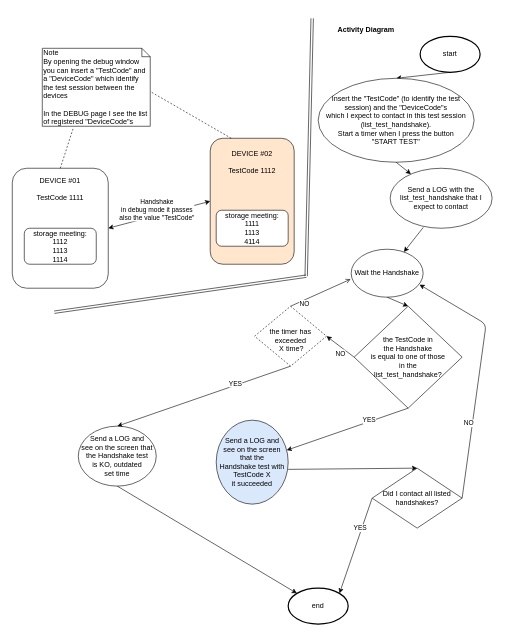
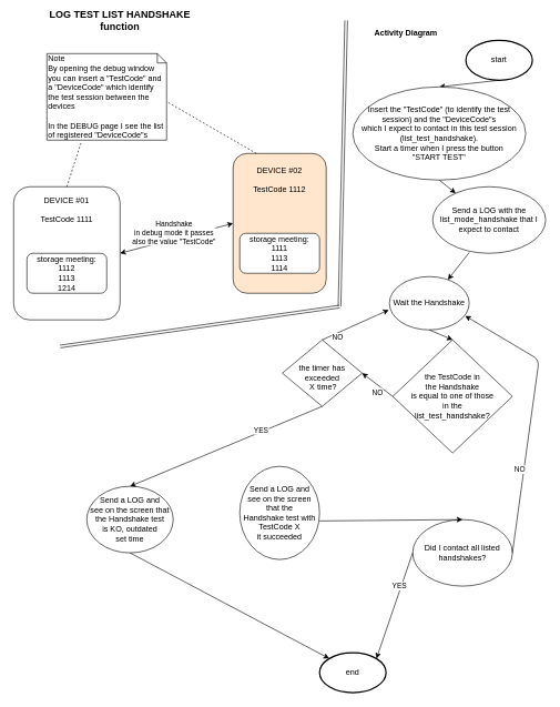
+ <mxCell id="10" value="&lt;b&gt;&lt;font style=&quot;font-size: 15px&quot;&gt;LOG TEST LIST HANDSHAKE&lt;br&gt;function&lt;br&gt;&lt;/font&gt;&lt;/b&gt;" style="text;html=1;strokeColor=none;fillColor=none;align=center;verticalAlign=middle;whiteSpace=wrap;rounded=0;" parent="1" vertex="1"><mxGeometry x="70" y="20" width="220" height="20" as="geometry" /></mxCell>
- <mxCell id="34" value="&lt;div&gt;&lt;span&gt;Send a LOG with the list_test_handshake that I expect to contact&lt;/span&gt;&lt;br&gt;&lt;/div&gt;" style="ellipse;whiteSpace=wrap;html=1;" parent="1" vertex="1"><mxGeometry x="650" y="280" width="170" height="100" as="geometry" /></mxCell>
+ <mxCell id="34" value="&lt;div&gt;&lt;span&gt;Send a LOG with the list_mode_handshake that I expect to contact&lt;/span&gt;&lt;br&gt;&lt;/div&gt;" style="ellipse;whiteSpace=wrap;html=1;" parent="1" vertex="1"><mxGeometry x="650" y="280" width="170" height="100" as="geometry" /></mxCell>
- <mxCell id="32" value="storage meeting:&lt;br&gt;1111&lt;br&gt;1113&lt;br&gt;4114" style="rounded=1;whiteSpace=wrap;html=1;" parent="1" vertex="1"><mxGeometry x="360" y="350" width="120" height="60" as="geometry" /></mxCell>
+ <mxCell id="32" value="storage meeting:&lt;br&gt;1111&lt;br&gt;1113&lt;br&gt;1114" style="rounded=1;whiteSpace=wrap;html=1;" parent="1" vertex="1"><mxGeometry x="360" y="350" width="120" height="60" as="geometry" /></mxCell>
- <mxCell id="4" value="storage meeting:&lt;br&gt;1112&lt;br&gt;1113&lt;br&gt;1114" style="rounded=1;whiteSpace=wrap;html=1;" parent="1" vertex="1"><mxGeometry x="40" y="380" width="120" height="60" as="geometry" /></mxCell>
+ <mxCell id="4" value="storage meeting:&lt;br&gt;1112&lt;br&gt;1113&lt;br&gt;1214" style="rounded=1;whiteSpace=wrap;html=1;" parent="1" vertex="1"><mxGeometry x="40" y="380" width="120" height="60" as="geometry" /></mxCell>
- <mxCell id="25" value="" style="endArrow=open;html=1;entryX=-0.008;entryY=0.625;entryDx=0;entryDy=0;exitX=0.5;exitY=0;exitDx=0;exitDy=0;entryPerimeter=0;" parent="1" source="20" target="29" edge="1"><mxGeometry width="50" height="50" relative="1" as="geometry"><mxPoint x="700" y="450" as="sourcePoint" /><mxPoint x="610" y="470" as="targetPoint" /><Array as="points" /></mxGeometry></mxCell>
+ <mxCell id="25" value="" style="endArrow=classic;html=1;entryX=-0.008;entryY=0.625;entryDx=0;entryDy=0;exitX=0.5;exitY=0;exitDx=0;exitDy=0;entryPerimeter=0;" parent="1" source="20" target="29" edge="1"><mxGeometry width="50" height="50" relative="1" as="geometry"><mxPoint x="700" y="450" as="sourcePoint" /><mxPoint x="610" y="470" as="targetPoint" /><Array as="points" /></mxGeometry></mxCell>
- <mxCell id="20" value="&lt;div&gt;&lt;br class=&quot;Apple-interchange-newline&quot;&gt;the timer has&lt;/div&gt;&lt;div&gt;exceeded&lt;/div&gt;&lt;div&gt;&amp;nbsp;X time?&lt;/div&gt;" style="rhombus;whiteSpace=wrap;html=1;dashed=1;" parent="1" vertex="1"><mxGeometry x="424" y="510" width="120" height="100" as="geometry" /></mxCell>
+ <mxCell id="20" value="&lt;div&gt;&lt;br class=&quot;Apple-interchange-newline&quot;&gt;the timer has&lt;/div&gt;&lt;div&gt;exceeded&lt;/div&gt;&lt;div&gt;&amp;nbsp;X time?&lt;/div&gt;" style="rhombus;whiteSpace=wrap;html=1;" parent="1" vertex="1"><mxGeometry x="424" y="510" width="120" height="100" as="geometry" /></mxCell>
- <mxCell id="14" value="" style="endArrow=classic;html=1;exitX=0.5;exitY=1;exitDx=0;exitDy=0;" parent="1" source="12" target="16" edge="1"><mxGeometry width="50" height="50" relative="1" as="geometry"><mxPoint x="610" y="430" as="sourcePoint" /><mxPoint x="770" y="480" as="targetPoint" /></mxGeometry></mxCell>
- <mxCell id="15" value="YES" style="edgeLabel;html=1;align=center;verticalAlign=middle;resizable=0;points=[];" parent="14" vertex="1" connectable="0"><mxGeometry x="-0.366" y="-3" relative="1" as="geometry"><mxPoint as="offset" /></mxGeometry></mxCell>
- <mxCell id="27" value="&lt;div&gt;Send a LOG and &lt;br&gt;see on the screen that the&amp;nbsp;&lt;span&gt;Handshake test&lt;/span&gt;&lt;/div&gt;&lt;div&gt;is KO, outdated&lt;/div&gt;&lt;div&gt;set time&lt;/div&gt;" style="ellipse;whiteSpace=wrap;html=1;" parent="1" vertex="1"><mxGeometry x="130" y="710" width="130" height="100" as="geometry" /></mxCell>
+ <mxCell id="27" value="&lt;div&gt;Send a LOG and &lt;br&gt;see on the screen that the&amp;nbsp;&lt;span&gt;Handshake test&lt;/span&gt;&lt;/div&gt;&lt;div&gt;is KO, outdated&lt;/div&gt;&lt;div&gt;set time&lt;/div&gt;" style="ellipse;whiteSpace=wrap;html=1;" parent="1" vertex="1"><mxGeometry x="130" y="730" width="130" height="100" as="geometry" /></mxCell>
- <mxCell id="16" value="&lt;div&gt;Send a LOG and &lt;br&gt;see on the screen that the&lt;/div&gt;&lt;div&gt;Handshake test with TestCode X&lt;/div&gt;&lt;div&gt;it succeeded&lt;/div&gt;" style="ellipse;whiteSpace=wrap;html=1;fillColor=#dae8fc;" parent="1" vertex="1"><mxGeometry x="360" y="700" width="120" height="140" as="geometry" /></mxCell>
+ <mxCell id="16" value="&lt;div&gt;Send a LOG and &lt;br&gt;see on the screen that the&lt;/div&gt;&lt;div&gt;Handshake test with TestCode X&lt;/div&gt;&lt;div&gt;it succeeded&lt;/div&gt;" style="ellipse;whiteSpace=wrap;html=1;" parent="1" vertex="1"><mxGeometry x="360" y="700" width="120" height="140" as="geometry" /></mxCell>
- <mxCell id="36" value="Did I contact all listed handshakes?" style="rhombus;whiteSpace=wrap;html=1;" parent="1" vertex="1"><mxGeometry x="620" y="780" width="150" height="100" as="geometry" /></mxCell>
+ <mxCell id="36" value="Did I contact all listed handshakes?" style="ellipse;whiteSpace=wrap;html=1;" parent="1" vertex="1"><mxGeometry x="620" y="780" width="150" height="100" as="geometry" /></mxCell>
